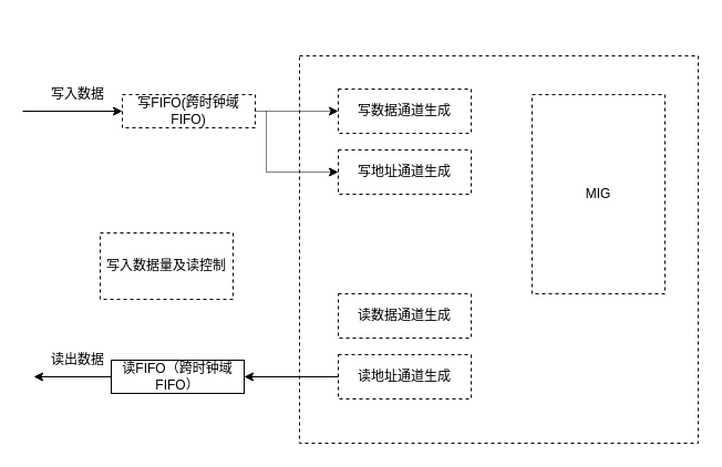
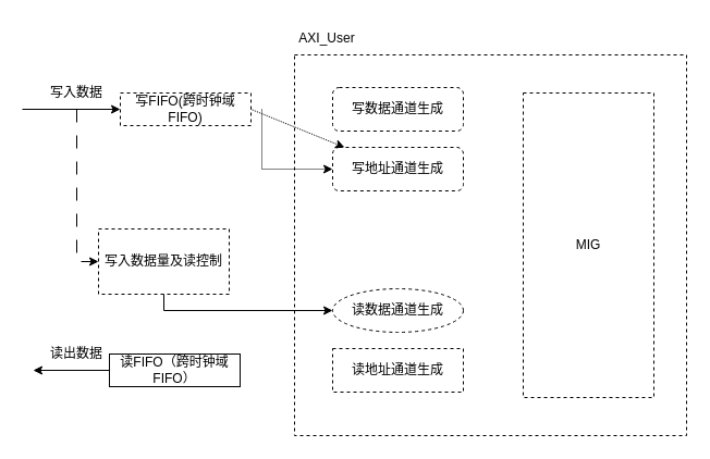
+ <mxCell id="3" value="AXI_User" style="text;strokeColor=none;align=center;fillColor=none;html=1;verticalAlign=middle;whiteSpace=wrap;rounded=0;dashed=1;" parent="1" vertex="1"><mxGeometry x="270" y="20" width="60" height="30" as="geometry" /></mxCell>
- <mxCell id="9" style="edgeStyle=none;rounded=0;html=1;exitX=1;exitY=0.5;exitDx=0;exitDy=0;dashed=1;dashPattern=1 1;strokeColor=default;" parent="1" source="10" target="4" edge="1"><mxGeometry relative="1" as="geometry" /></mxCell>
+ <mxCell id="9" style="edgeStyle=none;rounded=0;html=1;exitX=1;exitY=0.5;exitDx=0;exitDy=0;dashed=1;dashPattern=1 1;strokeColor=default;" parent="1" source="10" target="5" edge="1"><mxGeometry relative="1" as="geometry" /></mxCell>
- <mxCell id="4" value="写数据通道生成" style="rounded=0;whiteSpace=wrap;html=1;dashed=1;fillColor=default;" parent="1" vertex="1"><mxGeometry x="305" y="80" width="120" height="40" as="geometry" /></mxCell>
+ <mxCell id="4" value="写数据通道生成" style="whiteSpace=wrap;html=1;dashed=1;fillColor=default;rounded=1;" parent="1" vertex="1"><mxGeometry x="305" y="80" width="120" height="40" as="geometry" /></mxCell>
+ <mxCell id="19" value="" style="endArrow=classic;html=1;rounded=0;strokeColor=default;exitX=0.5;exitY=1;exitDx=0;exitDy=0;entryX=0;entryY=0.5;entryDx=0;entryDy=0;dashed=1;dashPattern=12 12;" parent="1" source="12" target="16" edge="1"><mxGeometry width="50" height="50" relative="1" as="geometry"><mxPoint x="110" y="190" as="sourcePoint" /><mxPoint x="160" y="140" as="targetPoint" /><Array as="points"><mxPoint x="70" y="240" /></Array></mxGeometry></mxCell>
- <mxCell id="5" value="写地址通道生成" style="rounded=0;whiteSpace=wrap;html=1;dashed=1;fillColor=default;" parent="1" vertex="1"><mxGeometry x="305" y="135" width="120" height="40" as="geometry" /></mxCell>
+ <mxCell id="5" value="写地址通道生成" style="whiteSpace=wrap;html=1;dashed=1;fillColor=default;rounded=1;" parent="1" vertex="1"><mxGeometry x="305" y="135" width="120" height="40" as="geometry" /></mxCell>
- <mxCell id="6" value="MIG" style="rounded=0;whiteSpace=wrap;html=1;dashed=1;fillColor=none;" parent="1" vertex="1"><mxGeometry x="480" y="85" width="120" height="180" as="geometry" /></mxCell>
+ <mxCell id="6" value="MIG" style="rounded=0;whiteSpace=wrap;html=1;dashed=1;fillColor=none;" parent="1" vertex="1"><mxGeometry x="480" y="85" width="120" height="280" as="geometry" /></mxCell>
+ <mxCell id="17" value="" style="endArrow=classic;html=1;exitX=0.5;exitY=1;exitDx=0;exitDy=0;entryX=0;entryY=0.5;entryDx=0;entryDy=0;strokeColor=default;rounded=0;" parent="1" source="16" target="7" edge="1"><mxGeometry width="50" height="50" relative="1" as="geometry"><mxPoint x="150" y="290" as="sourcePoint" /><mxPoint x="200" y="240" as="targetPoint" /><Array as="points"><mxPoint x="150" y="285" /></Array></mxGeometry></mxCell>
- <mxCell id="7" value="读数据通道生成" style="rounded=0;whiteSpace=wrap;html=1;dashed=1;fillColor=none;" parent="1" vertex="1"><mxGeometry x="305" y="265" width="120" height="40" as="geometry" /></mxCell>
+ <mxCell id="7" value="读数据通道生成" style="ellipse;whiteSpace=wrap;html=1;dashed=1;fillColor=none;" parent="1" vertex="1"><mxGeometry x="305" y="265" width="120" height="40" as="geometry" /></mxCell>
- <mxCell id="18" value="" style="endArrow=classic;html=1;exitX=0;exitY=0.5;exitDx=0;exitDy=0;entryX=1;entryY=0.5;entryDx=0;entryDy=0;" parent="1" source="8" target="13" edge="1"><mxGeometry width="50" height="50" relative="1" as="geometry"><mxPoint x="250" y="460" as="sourcePoint" /><mxPoint x="300" y="410" as="targetPoint" /></mxGeometry></mxCell>
